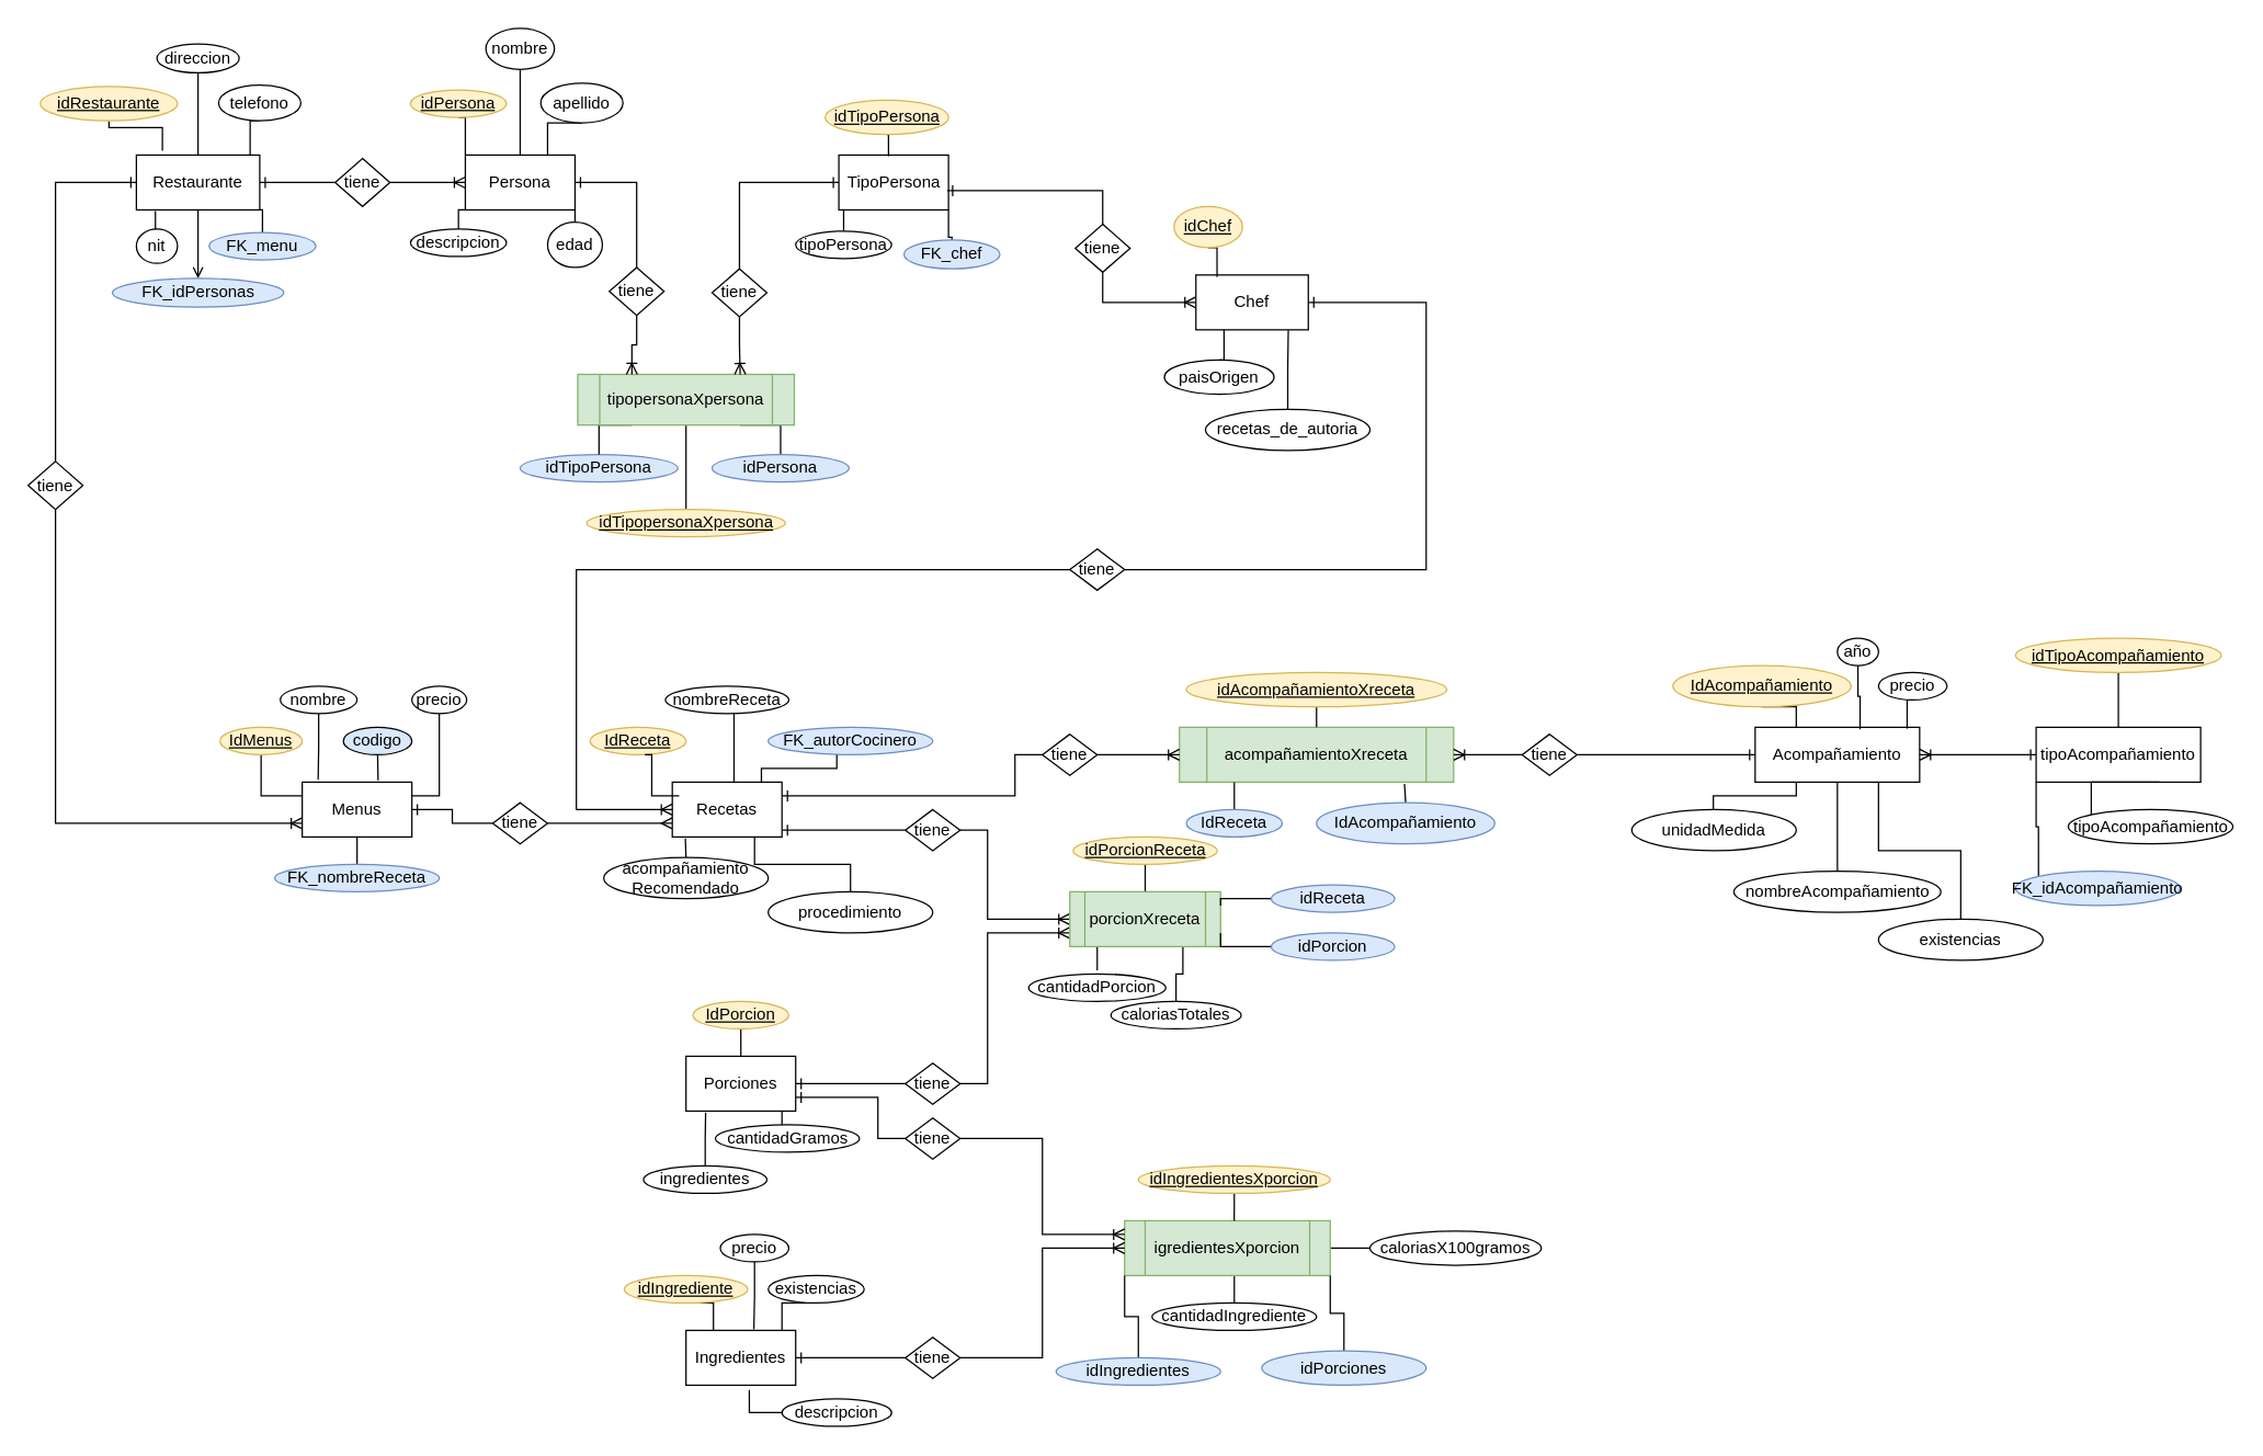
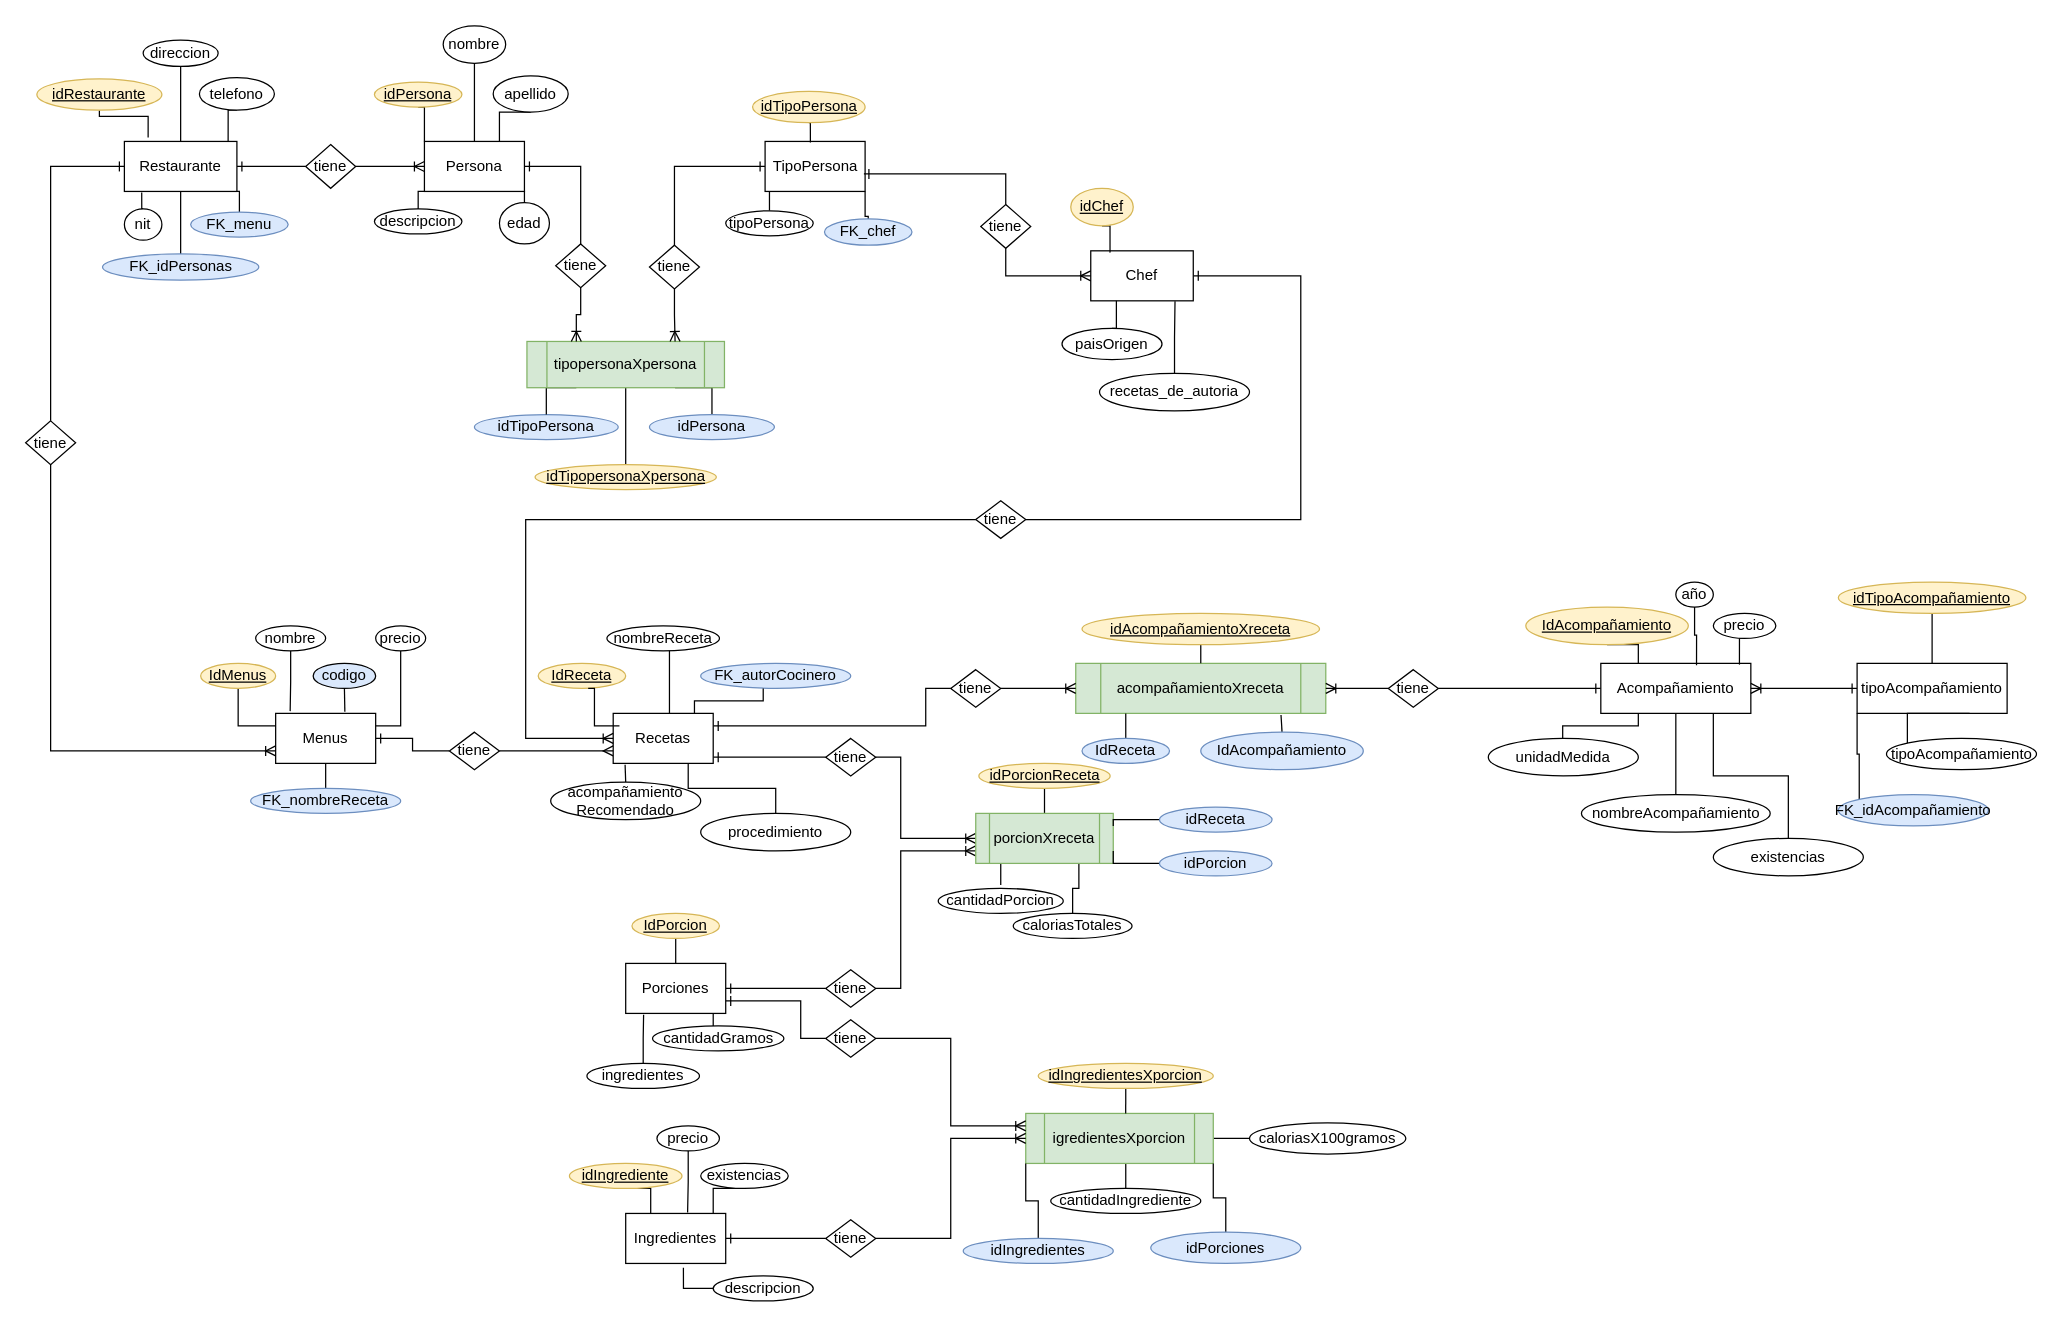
- <mxCell id="108" style="edgeStyle=orthogonalEdgeStyle;rounded=0;orthogonalLoop=1;jettySize=auto;html=1;entryX=0.5;entryY=0;entryDx=0;entryDy=0;startArrow=none;startFill=0;endArrow=open;endFill=0;" parent="1" source="111" target="137" edge="1"><mxGeometry relative="1" as="geometry" /></mxCell>
+ <mxCell id="108" style="edgeStyle=orthogonalEdgeStyle;rounded=0;orthogonalLoop=1;jettySize=auto;html=1;entryX=0.5;entryY=0;entryDx=0;entryDy=0;startArrow=none;startFill=0;endArrow=none;endFill=0;" parent="1" source="111" target="137" edge="1"><mxGeometry relative="1" as="geometry" /></mxCell>
